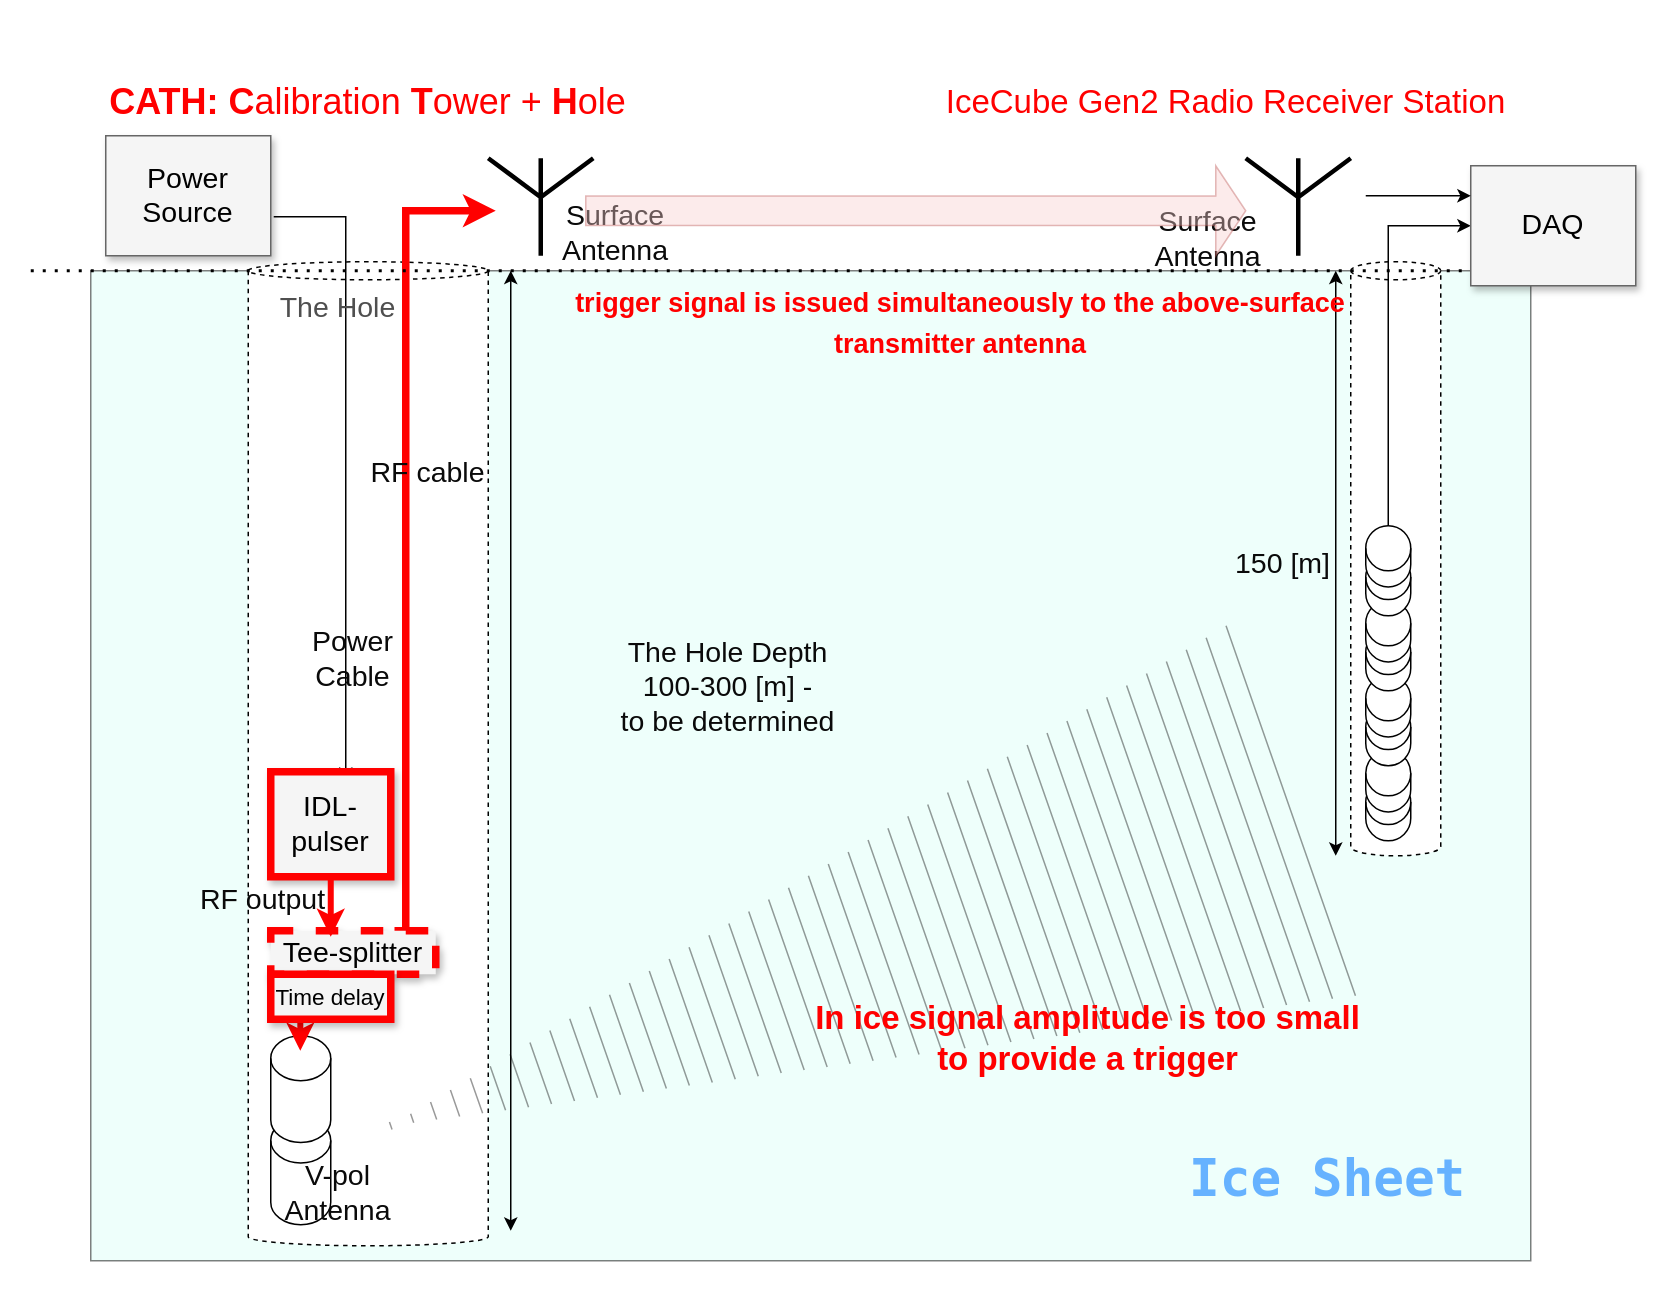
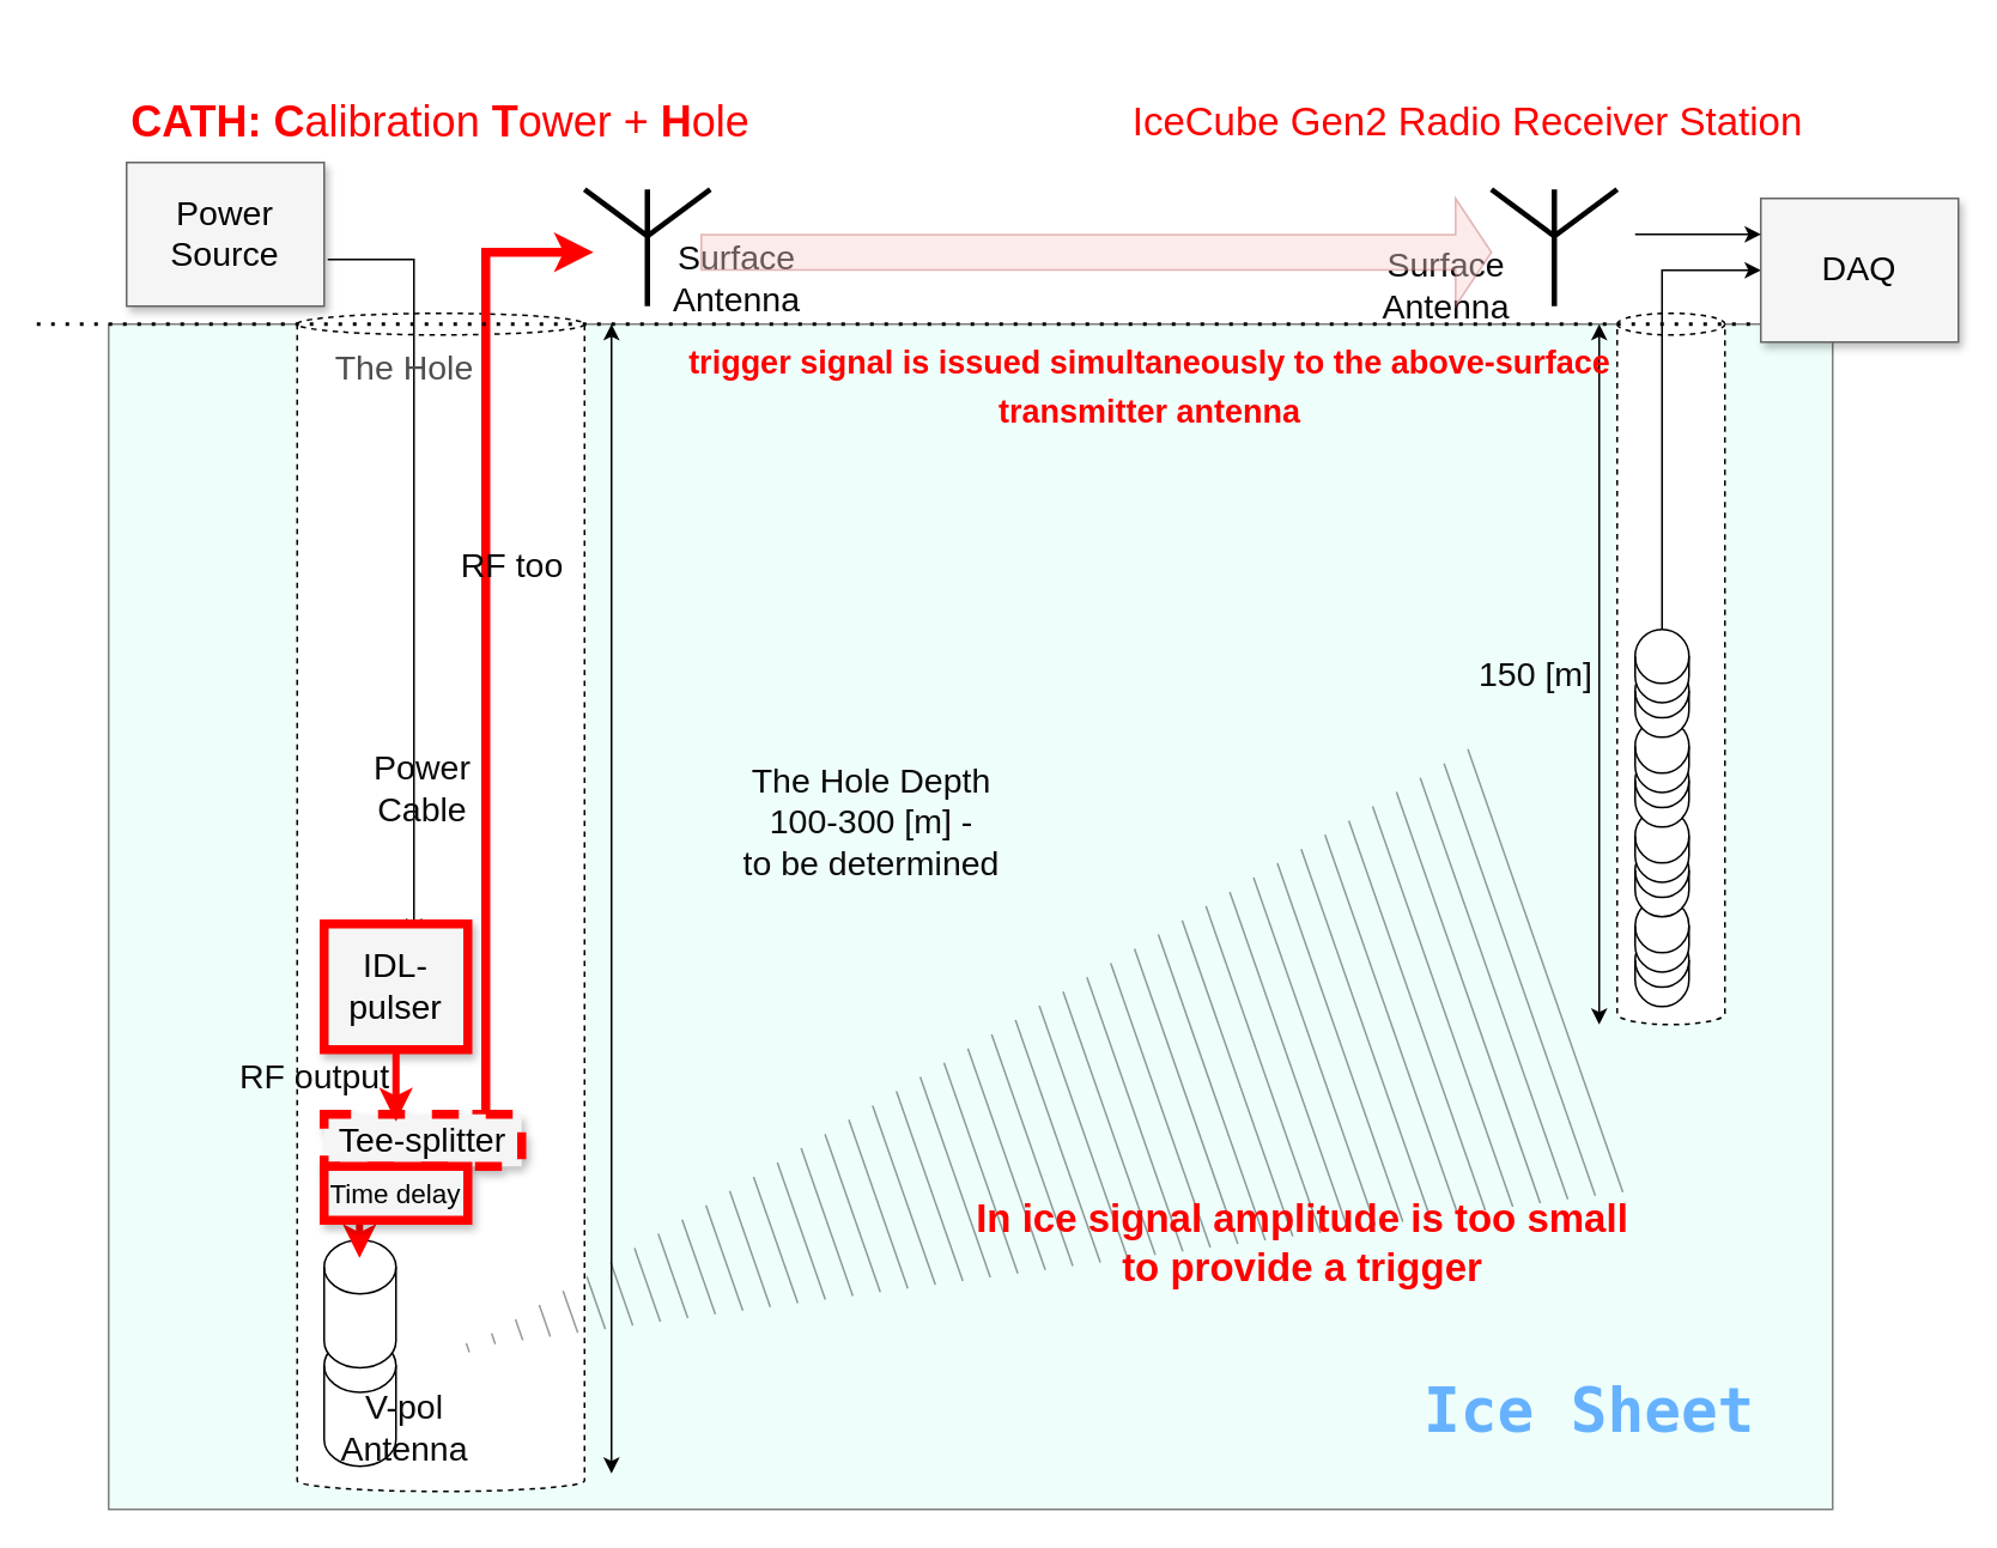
- <mxCell id="51" value="&lt;font style=&quot;font-size: 19px;&quot; color=&quot;#0a0a0a&quot;&gt;RF cable&lt;br&gt;&lt;/font&gt;" style="text;strokeColor=none;align=center;fillColor=none;html=1;verticalAlign=middle;whiteSpace=wrap;rounded=0;strokeWidth=4;fontStyle=0;fontSize=19;fontColor=#4F4F4F;" parent="1" vertex="1"><mxGeometry x="240" y="300" width="90" height="30" as="geometry" /></mxCell>
+ <mxCell id="51" value="&lt;font style=&quot;font-size: 19px;&quot; color=&quot;#0a0a0a&quot;&gt;RF too&lt;br&gt;&lt;/font&gt;" style="text;strokeColor=none;align=center;fillColor=none;html=1;verticalAlign=middle;whiteSpace=wrap;rounded=0;strokeWidth=4;fontStyle=0;fontSize=19;fontColor=#4F4F4F;" parent="1" vertex="1"><mxGeometry x="240" y="300" width="90" height="30" as="geometry" /></mxCell>
